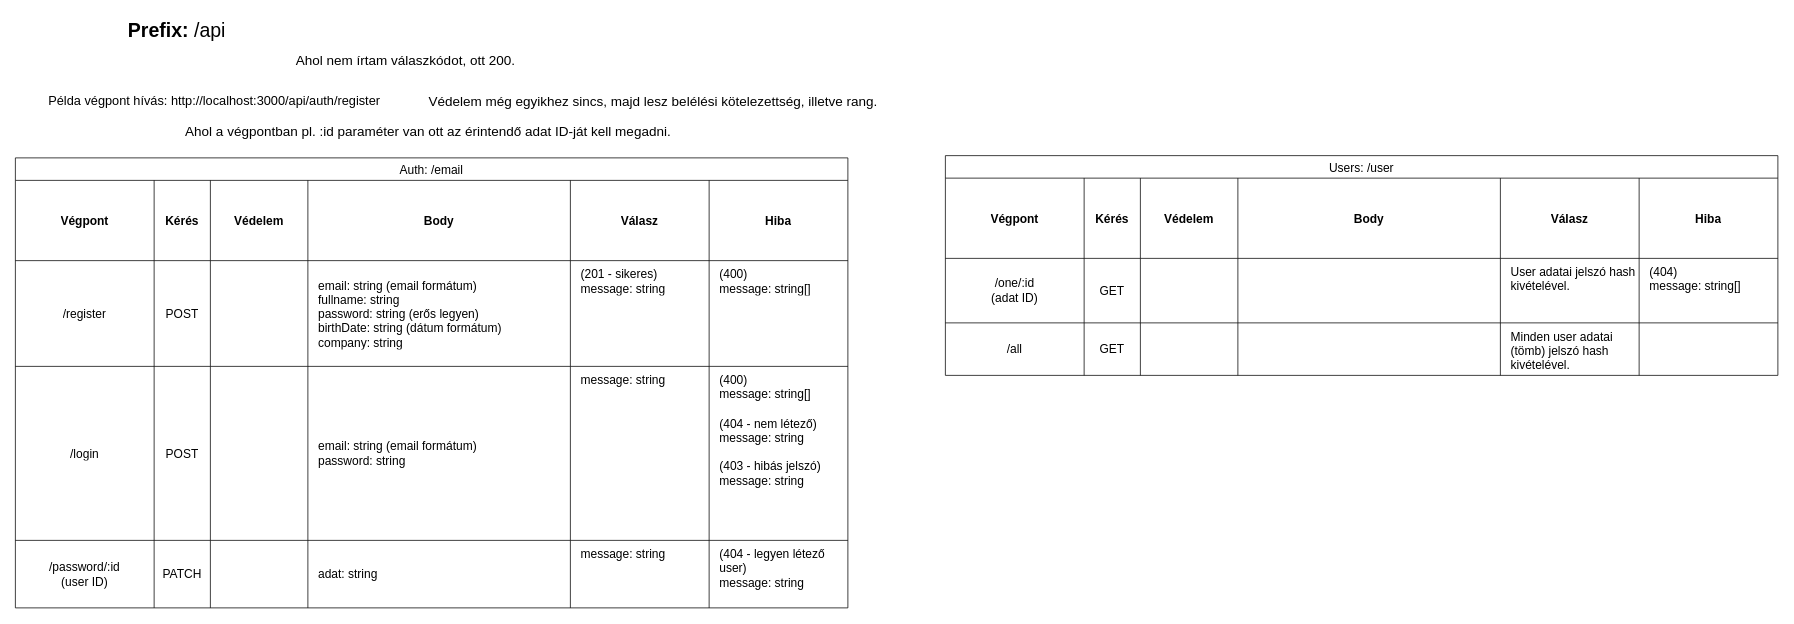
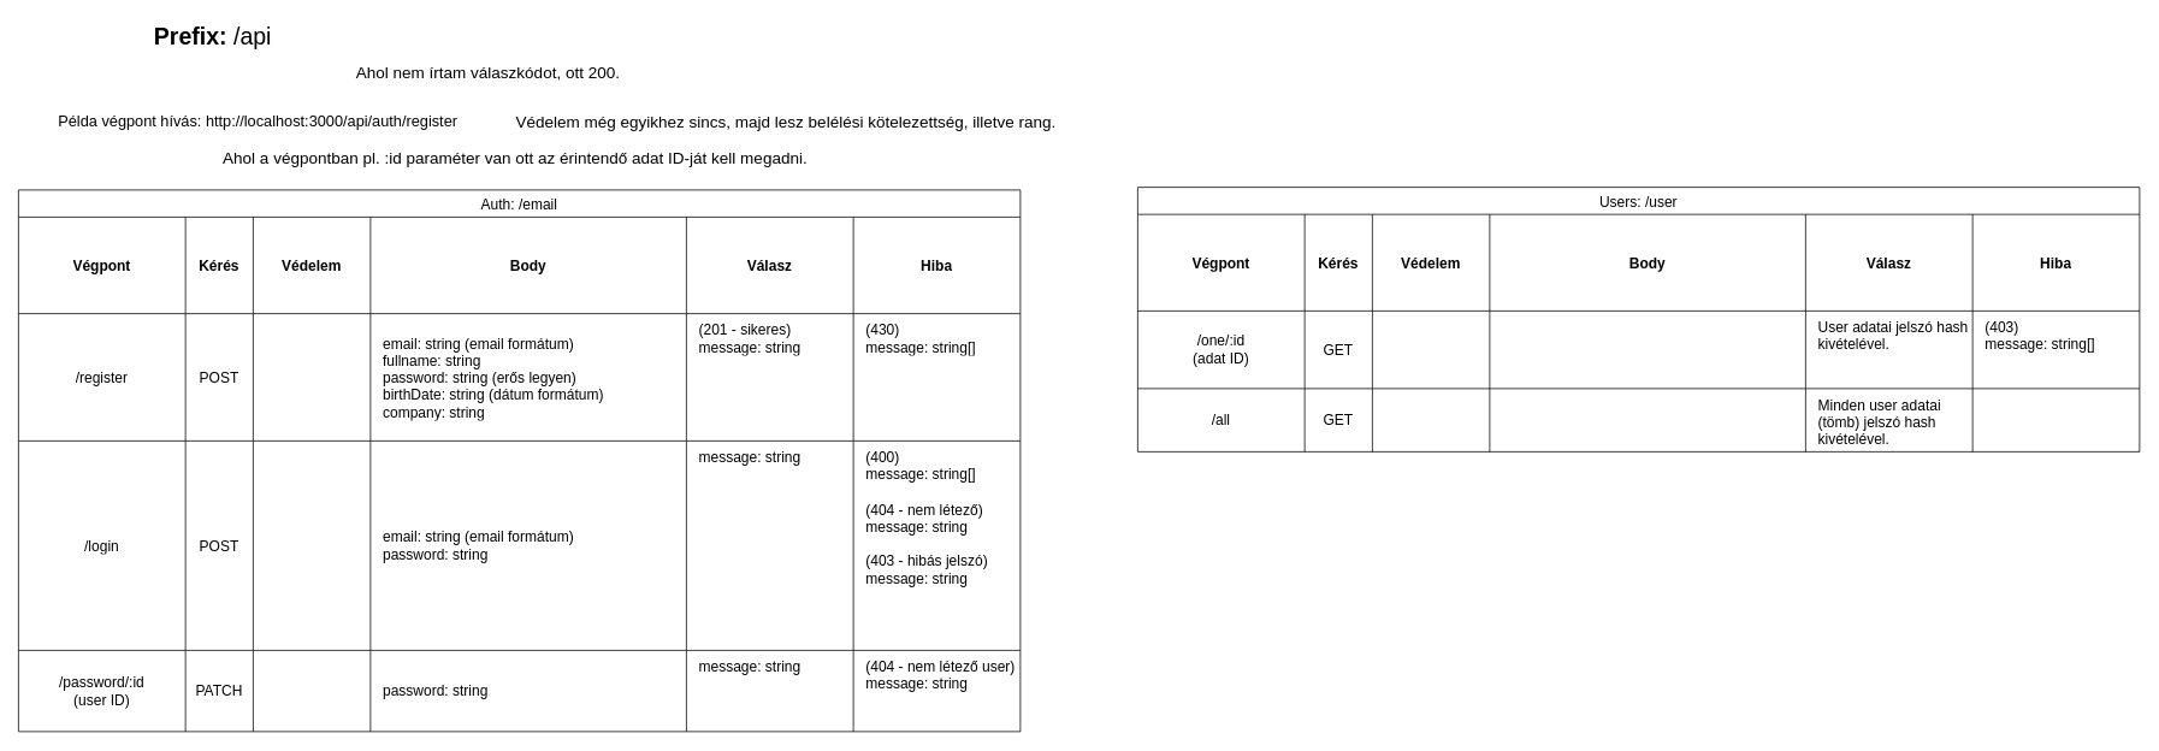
- <mxCell id="50" value="(404)&lt;div&gt;message: string[]&lt;/div&gt;" style="shape=partialRectangle;html=1;whiteSpace=wrap;connectable=0;strokeColor=inherit;overflow=hidden;fillColor=none;top=0;left=0;bottom=0;right=0;pointerEvents=1;fontSize=16;spacingRight=0;align=left;spacingLeft=12;verticalAlign=top;spacingBottom=0;spacingTop=2;" vertex="1" parent="44"><mxGeometry x="925" width="185" height="86" as="geometry"><mxRectangle width="185" height="86" as="alternateBounds" /></mxGeometry></mxCell>
+ <mxCell id="50" value="(403)&lt;div&gt;message: string[]&lt;/div&gt;" style="shape=partialRectangle;html=1;whiteSpace=wrap;connectable=0;strokeColor=inherit;overflow=hidden;fillColor=none;top=0;left=0;bottom=0;right=0;pointerEvents=1;fontSize=16;spacingRight=0;align=left;spacingLeft=12;verticalAlign=top;spacingBottom=0;spacingTop=2;" vertex="1" parent="44"><mxGeometry x="925" width="185" height="86" as="geometry"><mxRectangle width="185" height="86" as="alternateBounds" /></mxGeometry></mxCell>
- <mxCell id="16" value="(400)&lt;div&gt;message: string[]&lt;/div&gt;" style="shape=partialRectangle;html=1;whiteSpace=wrap;connectable=0;strokeColor=inherit;overflow=hidden;fillColor=none;top=0;left=0;bottom=0;right=0;pointerEvents=1;fontSize=16;spacingRight=0;align=left;spacingLeft=12;verticalAlign=top;spacingBottom=0;spacingTop=2;" vertex="1" parent="10"><mxGeometry x="925" width="185" height="141" as="geometry"><mxRectangle width="185" height="141" as="alternateBounds" /></mxGeometry></mxCell>
+ <mxCell id="16" value="(430)&lt;div&gt;message: string[]&lt;/div&gt;" style="shape=partialRectangle;html=1;whiteSpace=wrap;connectable=0;strokeColor=inherit;overflow=hidden;fillColor=none;top=0;left=0;bottom=0;right=0;pointerEvents=1;fontSize=16;spacingRight=0;align=left;spacingLeft=12;verticalAlign=top;spacingBottom=0;spacingTop=2;" vertex="1" parent="10"><mxGeometry x="925" width="185" height="141" as="geometry"><mxRectangle width="185" height="141" as="alternateBounds" /></mxGeometry></mxCell>
- <mxCell id="30" value="(404 - legyen létező user)&lt;div&gt;message: string&lt;/div&gt;" style="shape=partialRectangle;html=1;whiteSpace=wrap;connectable=0;strokeColor=inherit;overflow=hidden;fillColor=none;top=0;left=0;bottom=0;right=0;pointerEvents=1;fontSize=16;spacingRight=0;align=left;spacingLeft=12;verticalAlign=top;spacingBottom=0;spacingTop=2;" vertex="1" parent="24"><mxGeometry x="925" width="185" height="90" as="geometry"><mxRectangle width="185" height="90" as="alternateBounds" /></mxGeometry></mxCell>
+ <mxCell id="30" value="(404 - nem létező user)&lt;div&gt;message: string&lt;/div&gt;" style="shape=partialRectangle;html=1;whiteSpace=wrap;connectable=0;strokeColor=inherit;overflow=hidden;fillColor=none;top=0;left=0;bottom=0;right=0;pointerEvents=1;fontSize=16;spacingRight=0;align=left;spacingLeft=12;verticalAlign=top;spacingBottom=0;spacingTop=2;" vertex="1" parent="24"><mxGeometry x="925" width="185" height="90" as="geometry"><mxRectangle width="185" height="90" as="alternateBounds" /></mxGeometry></mxCell>
- <mxCell id="28" value="adat: string" style="shape=partialRectangle;html=1;whiteSpace=wrap;connectable=0;strokeColor=inherit;overflow=hidden;fillColor=none;top=0;left=0;bottom=0;right=0;pointerEvents=1;fontSize=16;align=left;spacingLeft=12;spacingRight=6;" vertex="1" parent="24"><mxGeometry x="390" width="350" height="90" as="geometry"><mxRectangle width="350" height="90" as="alternateBounds" /></mxGeometry></mxCell>
+ <mxCell id="28" value="password: string" style="shape=partialRectangle;html=1;whiteSpace=wrap;connectable=0;strokeColor=inherit;overflow=hidden;fillColor=none;top=0;left=0;bottom=0;right=0;pointerEvents=1;fontSize=16;align=left;spacingLeft=12;spacingRight=6;" vertex="1" parent="24"><mxGeometry x="390" width="350" height="90" as="geometry"><mxRectangle width="350" height="90" as="alternateBounds" /></mxGeometry></mxCell>
